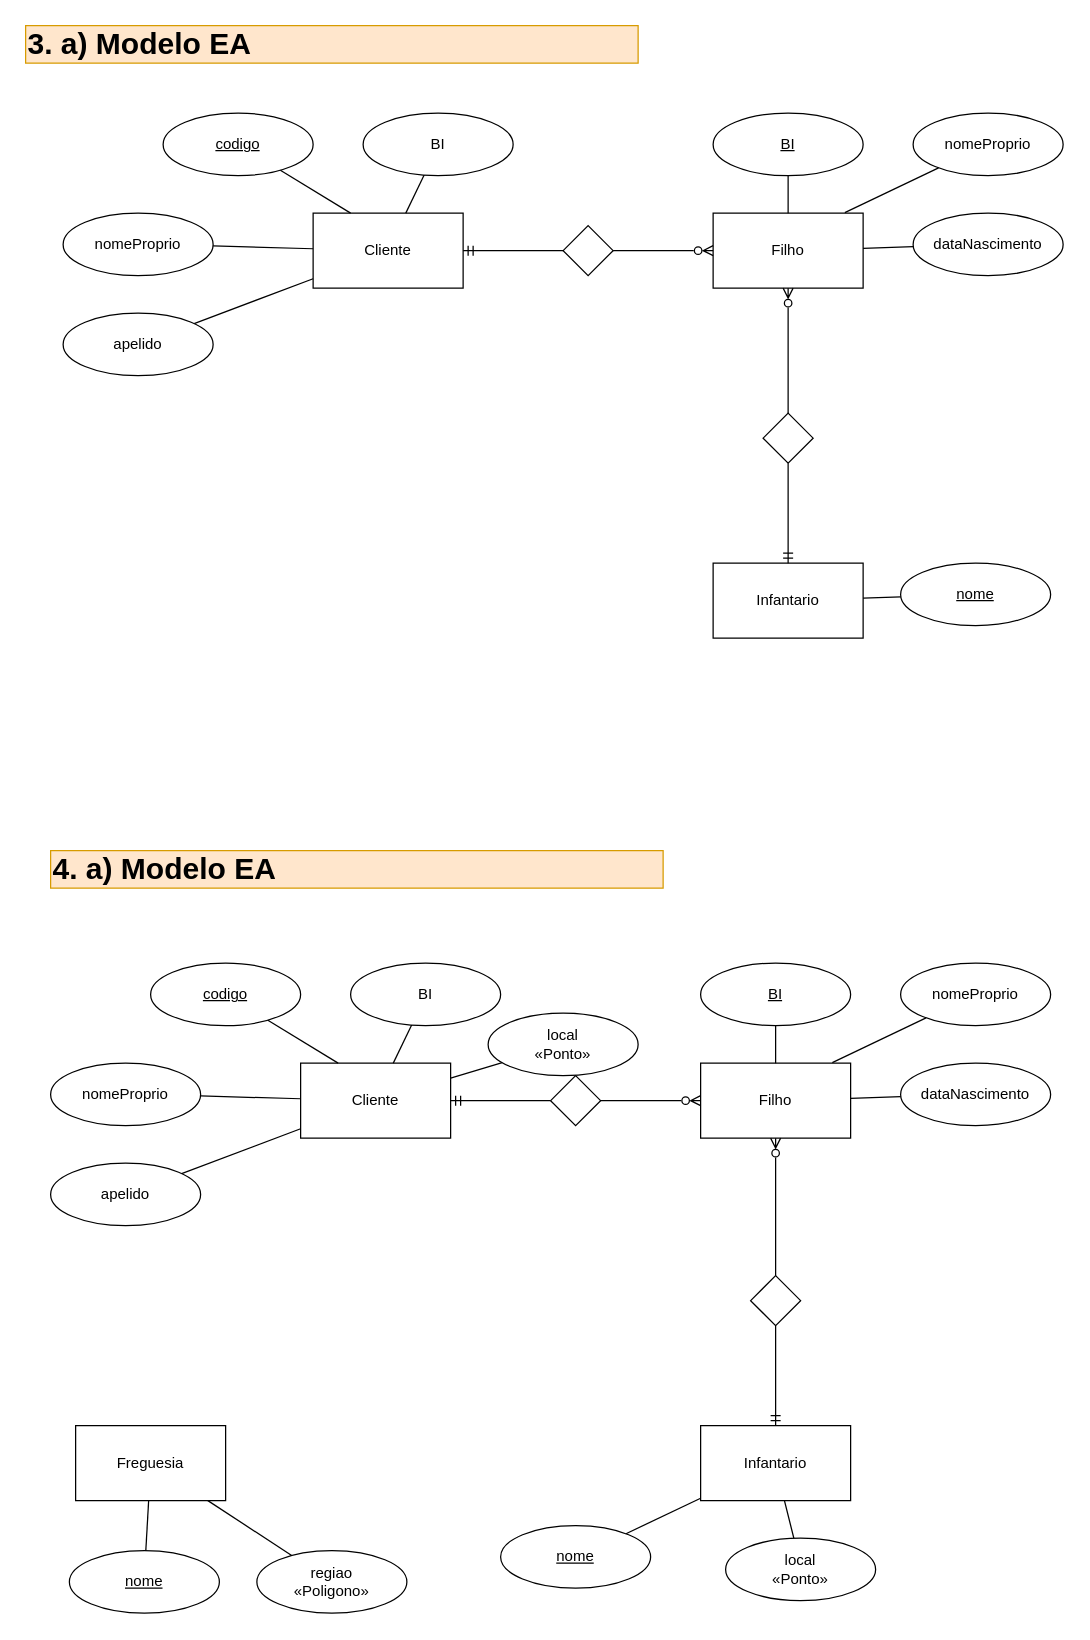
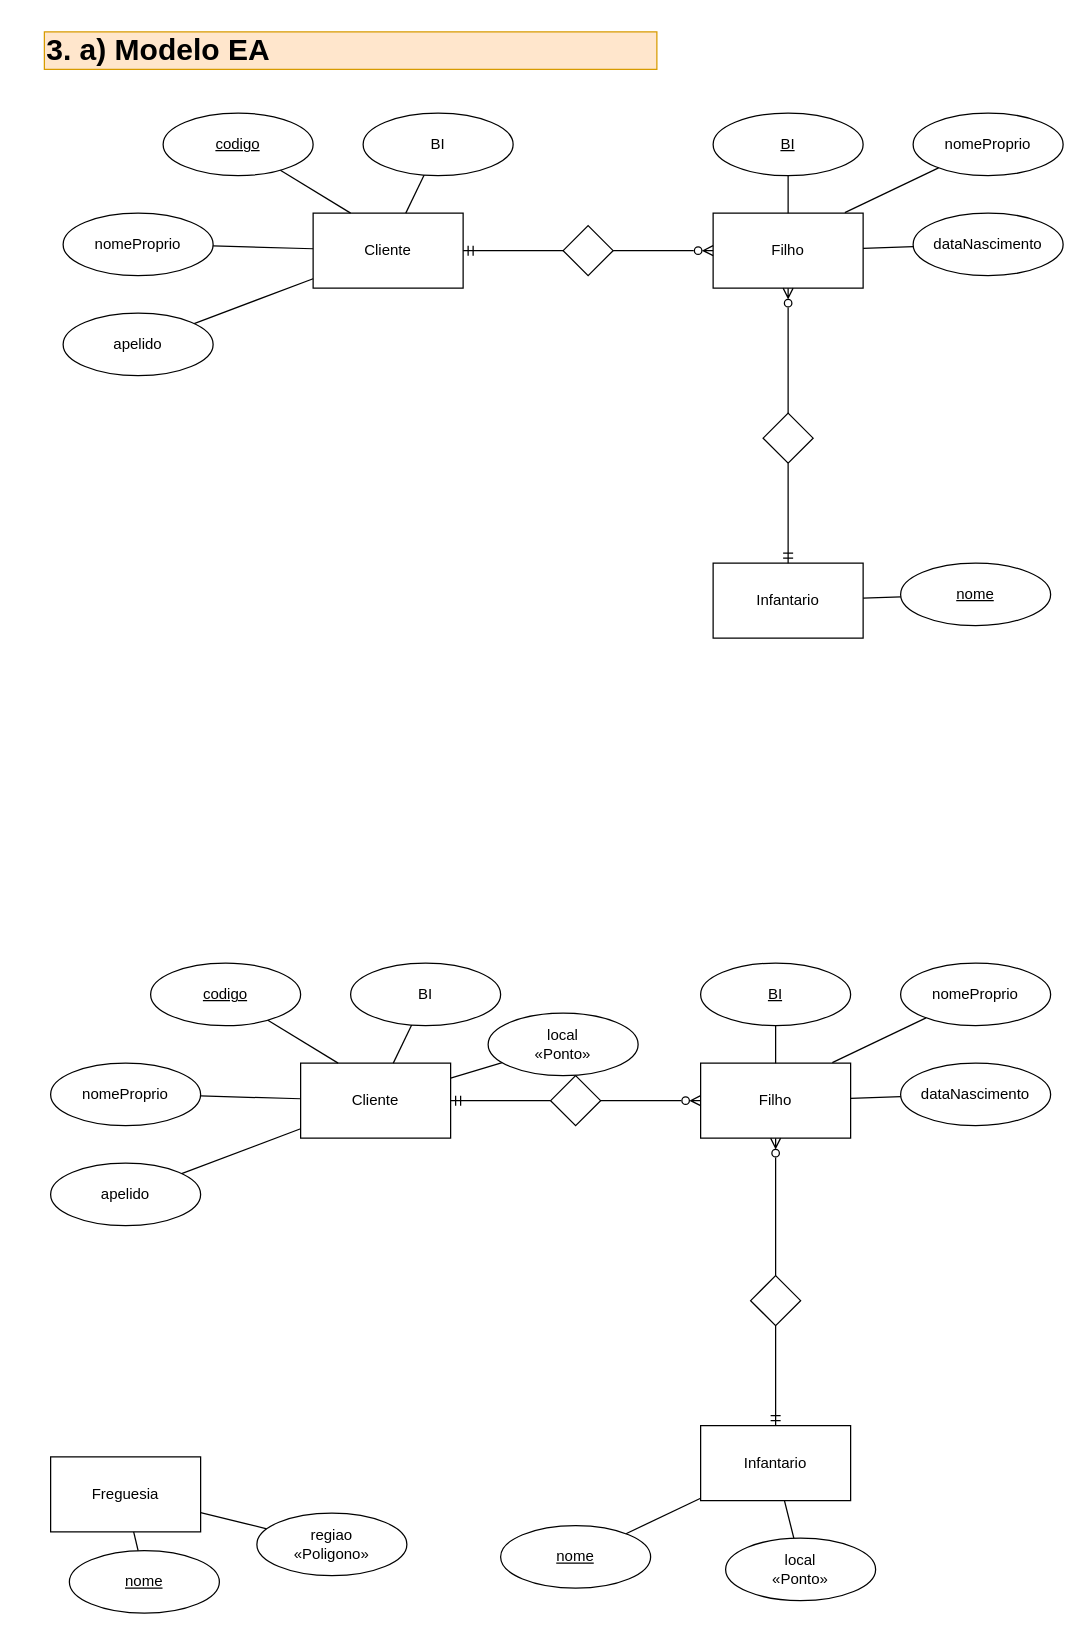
- <mxCell id="2" value="&lt;h1&gt;3. a) Modelo EA&lt;/h1&gt;" style="text;html=1;align=left;verticalAlign=middle;whiteSpace=wrap;rounded=0;fillColor=#ffe6cc;strokeColor=#d79b00;" vertex="1" parent="1"><mxGeometry x="20" y="20" width="490" height="30" as="geometry" /></mxCell>
+ <mxCell id="2" value="&lt;h1&gt;3. a) Modelo EA&lt;/h1&gt;" style="text;html=1;align=left;verticalAlign=middle;whiteSpace=wrap;rounded=0;fillColor=#ffe6cc;strokeColor=#d79b00;" vertex="1" parent="1"><mxGeometry x="35" y="25" width="490" height="30" as="geometry" /></mxCell>
- <mxCell id="25" value="&lt;h1&gt;4. a) Modelo EA&lt;/h1&gt;" style="text;html=1;align=left;verticalAlign=middle;whiteSpace=wrap;rounded=0;fillColor=#ffe6cc;strokeColor=#d79b00;" vertex="1" parent="1"><mxGeometry x="40" y="680" width="490" height="30" as="geometry" /></mxCell>
- <mxCell id="26" value="Freguesia" style="rounded=0;whiteSpace=wrap;html=1;" vertex="1" parent="1"><mxGeometry x="60" y="1140" width="120" height="60" as="geometry" /></mxCell>
+ <mxCell id="26" value="Freguesia" style="rounded=0;whiteSpace=wrap;html=1;" vertex="1" parent="1"><mxGeometry x="40" y="1165" width="120" height="60" as="geometry" /></mxCell>
- <mxCell id="30" value="regiao&lt;div&gt;«Poligono»&lt;/div&gt;" style="ellipse;whiteSpace=wrap;html=1;" vertex="1" parent="1"><mxGeometry x="205" y="1240" width="120" height="50" as="geometry" /></mxCell>
+ <mxCell id="30" value="regiao&lt;div&gt;«Poligono»&lt;/div&gt;" style="ellipse;whiteSpace=wrap;html=1;" vertex="1" parent="1"><mxGeometry x="205" y="1210" width="120" height="50" as="geometry" /></mxCell>
